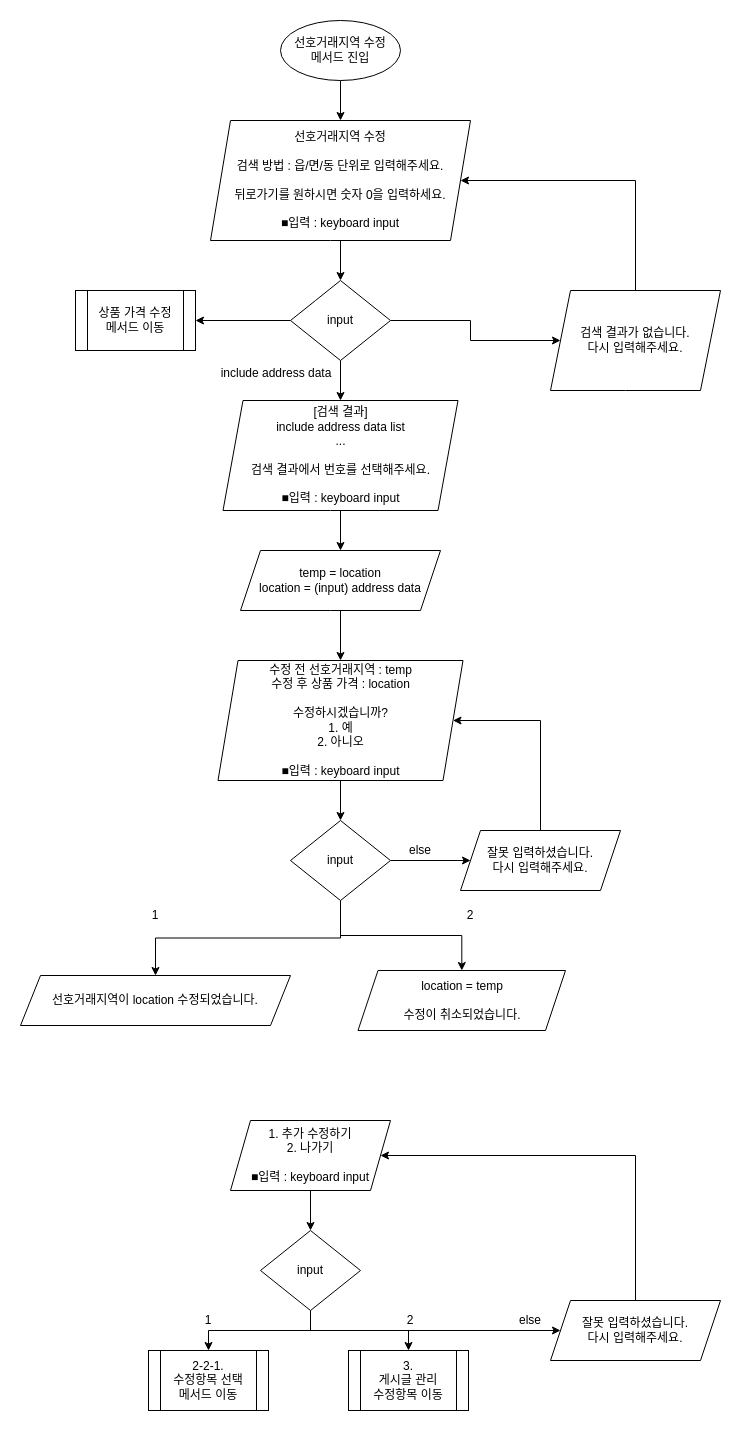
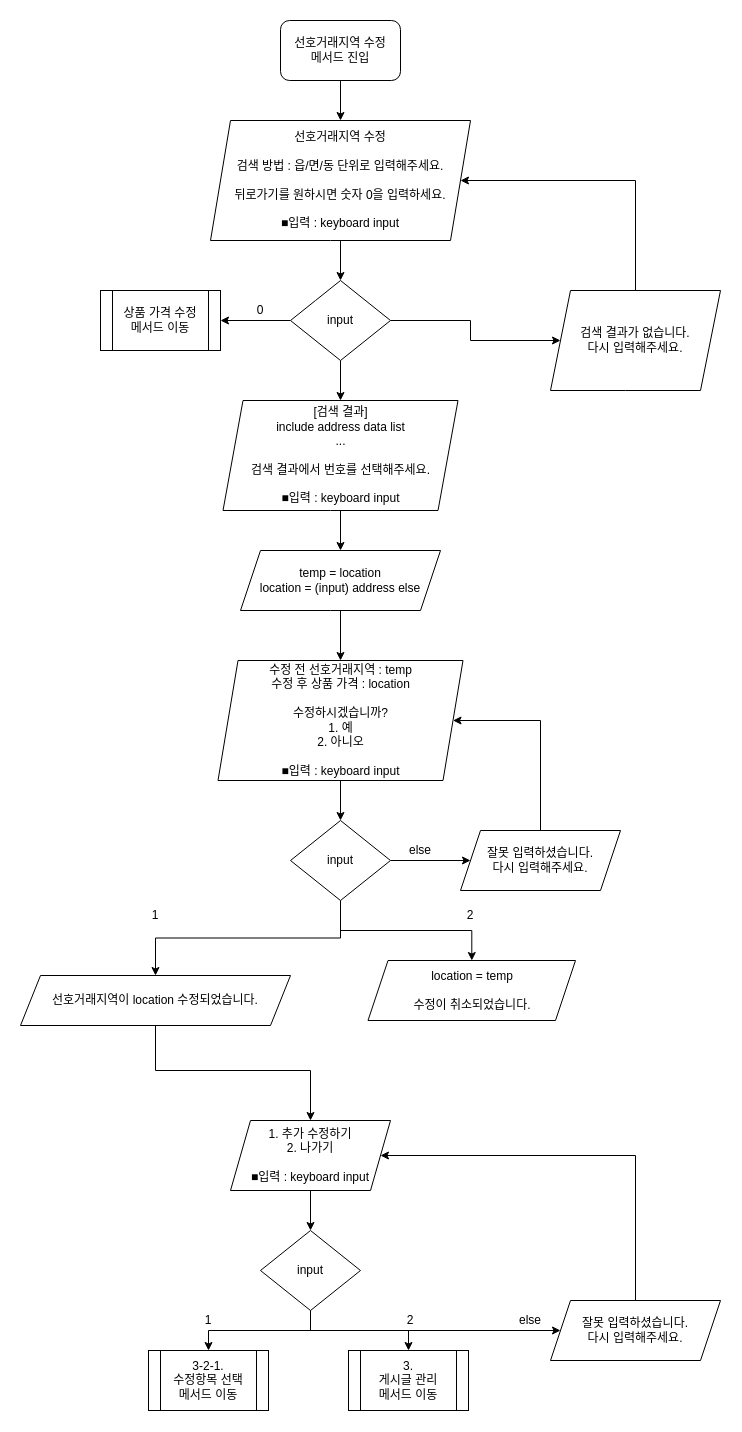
- <mxCell id="3" value="선호거래지역 수정&lt;br&gt;메서드 진입" style="ellipse;whiteSpace=wrap;html=1;" vertex="1" parent="1"><mxGeometry x="280" y="20" width="120" height="60" as="geometry" /></mxCell>
+ <mxCell id="3" value="선호거래지역 수정&lt;br&gt;메서드 진입" style="rounded=1;whiteSpace=wrap;html=1;" vertex="1" parent="1"><mxGeometry x="280" y="20" width="120" height="60" as="geometry" /></mxCell>
+ <mxCell id="13" value="0" style="text;html=1;strokeColor=none;fillColor=none;align=center;verticalAlign=middle;whiteSpace=wrap;rounded=0;" vertex="1" parent="1"><mxGeometry x="240" y="300" width="40" height="20" as="geometry" /></mxCell>
- <mxCell id="12" value="상품 가격 수정&lt;br&gt;메서드 이동" style="shape=process;whiteSpace=wrap;html=1;backgroundOutline=1;rounded=1;arcSize=0;" vertex="1" parent="1"><mxGeometry x="75" y="290" width="120" height="60" as="geometry" /></mxCell>
+ <mxCell id="12" value="상품 가격 수정&lt;br&gt;메서드 이동" style="shape=process;whiteSpace=wrap;html=1;backgroundOutline=1;rounded=1;arcSize=0;" vertex="1" parent="1"><mxGeometry x="100" y="290" width="120" height="60" as="geometry" /></mxCell>
- <mxCell id="16" value="include address data" style="text;html=1;strokeColor=none;fillColor=none;align=center;verticalAlign=middle;whiteSpace=wrap;rounded=0;" vertex="1" parent="1"><mxGeometry x="216" y="363" width="120" height="20" as="geometry" /></mxCell>
- <mxCell id="45" value="temp = location&lt;br&gt;location = (input) address data" style="shape=parallelogram;perimeter=parallelogramPerimeter;whiteSpace=wrap;html=1;fixedSize=1;rounded=1;arcSize=0;" vertex="1" parent="1"><mxGeometry x="240" y="550" width="200" height="60" as="geometry" /></mxCell>
+ <mxCell id="45" value="temp = location&lt;br&gt;location = (input) address else" style="shape=parallelogram;perimeter=parallelogramPerimeter;whiteSpace=wrap;html=1;fixedSize=1;rounded=1;arcSize=0;" vertex="1" parent="1"><mxGeometry x="240" y="550" width="200" height="60" as="geometry" /></mxCell>
- <mxCell id="28" value="location = temp&lt;br&gt;&lt;br&gt;수정이 취소되었습니다." style="shape=parallelogram;perimeter=parallelogramPerimeter;whiteSpace=wrap;html=1;fixedSize=1;" vertex="1" parent="1"><mxGeometry x="357.5" y="970" width="207.5" height="60" as="geometry" /></mxCell>
+ <mxCell id="28" value="location = temp&lt;br&gt;&lt;br&gt;수정이 취소되었습니다." style="shape=parallelogram;perimeter=parallelogramPerimeter;whiteSpace=wrap;html=1;fixedSize=1;" vertex="1" parent="1"><mxGeometry x="367.5" y="960" width="207.5" height="60" as="geometry" /></mxCell>
+ <mxCell id="26" style="edgeStyle=orthogonalEdgeStyle;rounded=0;orthogonalLoop=1;jettySize=auto;html=1;exitX=0.5;exitY=1;exitDx=0;exitDy=0;" edge="1" parent="1" source="27" target="30"><mxGeometry relative="1" as="geometry"><Array as="points"><mxPoint x="155" y="1070" /><mxPoint x="310" y="1070" /></Array></mxGeometry></mxCell>
- <mxCell id="35" value="2-2-1.&lt;br&gt;수정항목 선택&lt;br&gt;메서드 이동" style="shape=process;whiteSpace=wrap;html=1;backgroundOutline=1;" vertex="1" parent="1"><mxGeometry x="148" y="1350" width="120" height="60" as="geometry" /></mxCell>
+ <mxCell id="35" value="3-2-1.&lt;br&gt;수정항목 선택&lt;br&gt;메서드 이동" style="shape=process;whiteSpace=wrap;html=1;backgroundOutline=1;" vertex="1" parent="1"><mxGeometry x="148" y="1350" width="120" height="60" as="geometry" /></mxCell>
- <mxCell id="36" value="3.&lt;br&gt;게시글 관리&lt;br&gt;수정항목 이동" style="shape=process;whiteSpace=wrap;html=1;backgroundOutline=1;" vertex="1" parent="1"><mxGeometry x="348" y="1350" width="120" height="60" as="geometry" /></mxCell>
+ <mxCell id="36" value="3.&lt;br&gt;게시글 관리&lt;br&gt;메서드 이동" style="shape=process;whiteSpace=wrap;html=1;backgroundOutline=1;" vertex="1" parent="1"><mxGeometry x="348" y="1350" width="120" height="60" as="geometry" /></mxCell>
